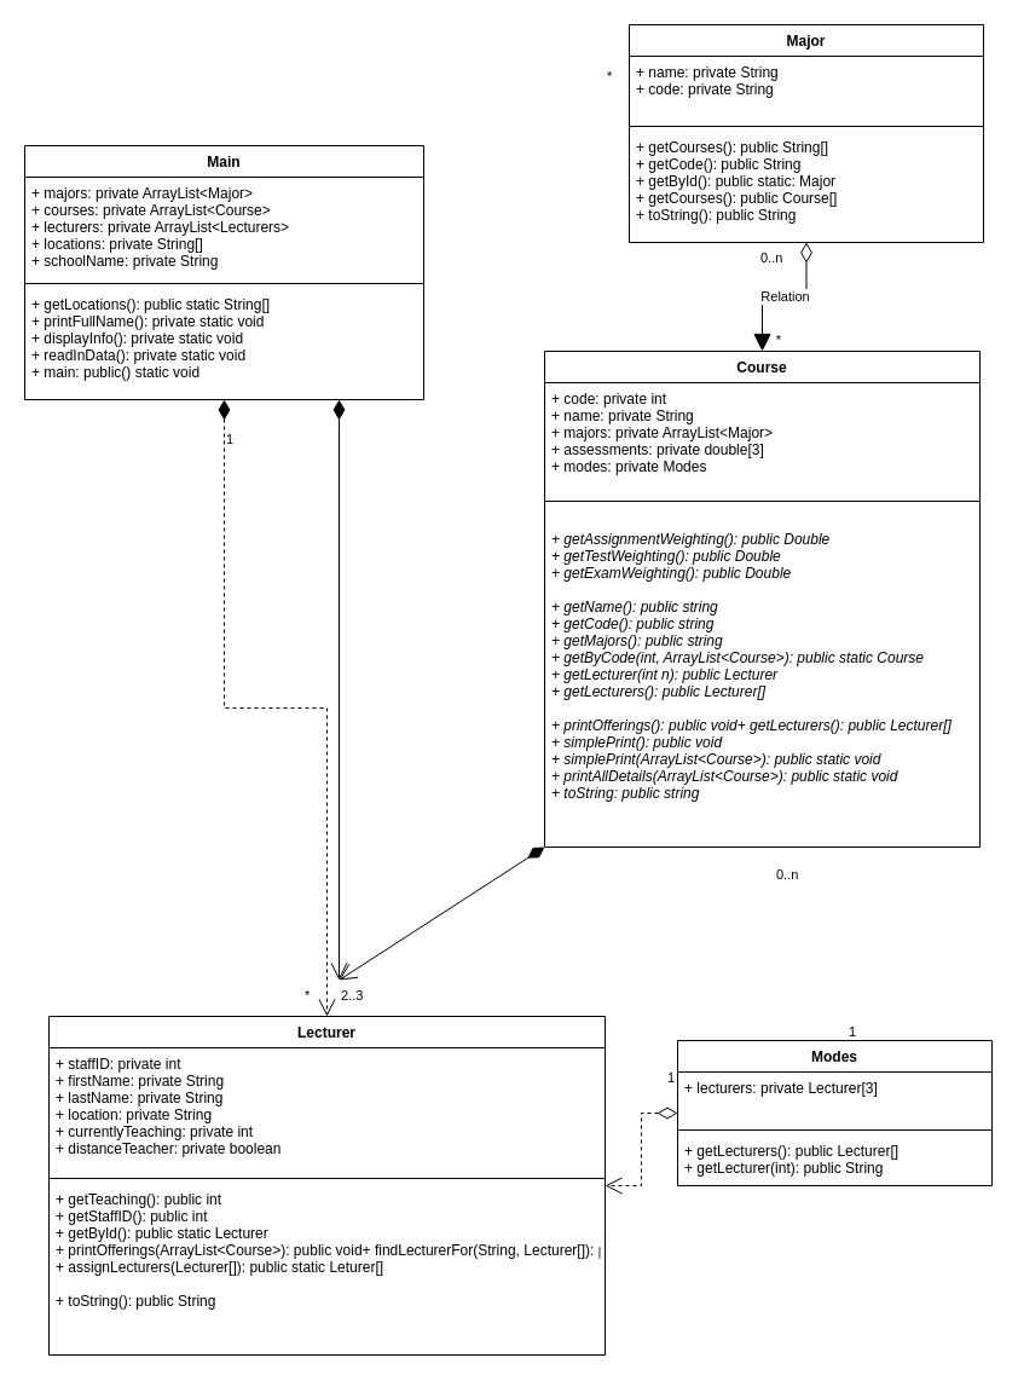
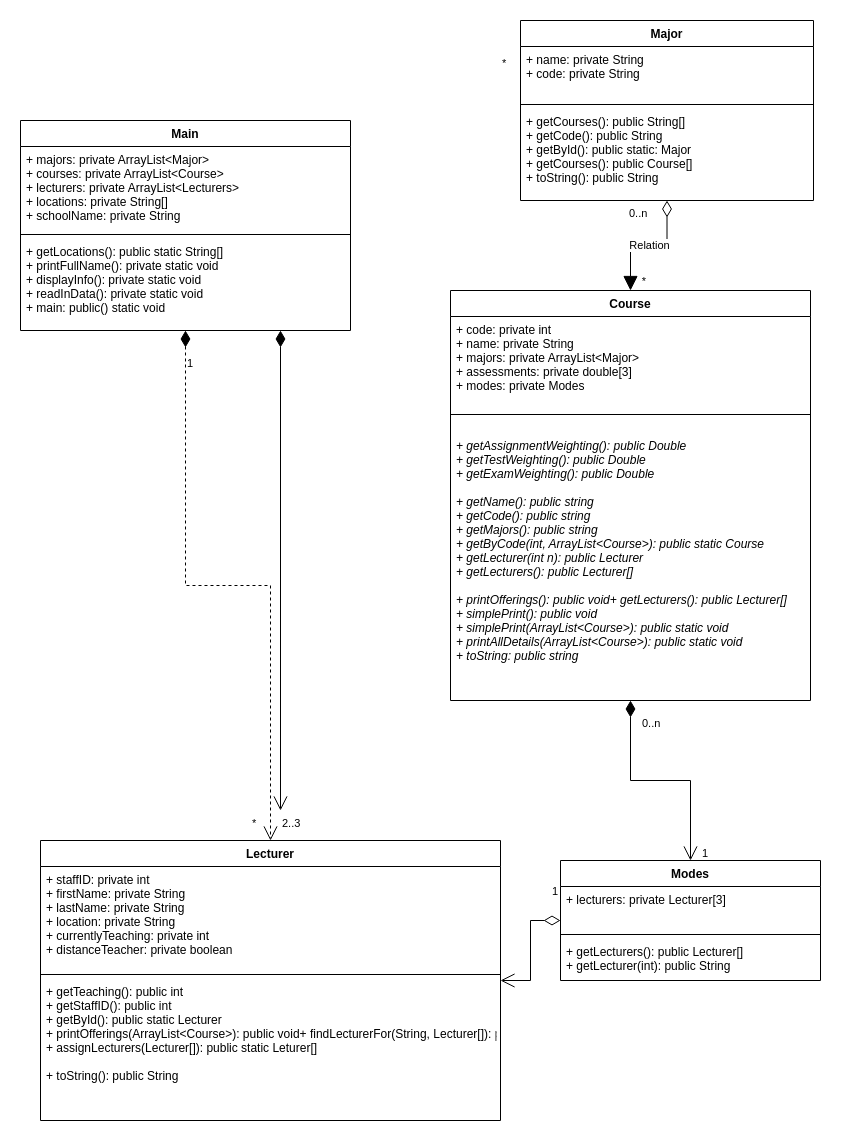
- <mxCell id="22" value="" style="endArrow=open;html=1;endSize=12;startArrow=diamondThin;startSize=14;startFill=1;edgeStyle=orthogonalEdgeStyle;align=left;verticalAlign=bottom;rounded=0;" parent="1" source="6" target="30" edge="1"><mxGeometry x="-1" y="3" relative="1" as="geometry"><mxPoint x="424" y="429" as="sourcePoint" /><mxPoint x="484" y="480" as="targetPoint" /></mxGeometry></mxCell>
+ <mxCell id="22" value="" style="endArrow=open;html=1;endSize=12;startArrow=diamondThin;startSize=14;startFill=1;edgeStyle=orthogonalEdgeStyle;align=left;verticalAlign=bottom;rounded=0;" parent="1" source="6" target="18" edge="1"><mxGeometry x="-1" y="3" relative="1" as="geometry"><mxPoint x="424" y="429" as="sourcePoint" /><mxPoint x="484" y="480" as="targetPoint" /></mxGeometry></mxCell>
- <mxCell id="25" value="1" style="endArrow=open;html=1;endSize=12;startArrow=diamondThin;startSize=14;startFill=0;edgeStyle=orthogonalEdgeStyle;align=left;verticalAlign=bottom;rounded=0;dashed=1;" parent="1" source="18" target="14" edge="1"><mxGeometry x="-0.833" y="-20" relative="1" as="geometry"><mxPoint x="64" y="730" as="sourcePoint" /><mxPoint x="224" y="730" as="targetPoint" /><mxPoint as="offset" /></mxGeometry></mxCell>
+ <mxCell id="25" value="1" style="endArrow=open;html=1;endSize=12;startArrow=diamondThin;startSize=14;startFill=0;edgeStyle=orthogonalEdgeStyle;align=left;verticalAlign=bottom;rounded=0;" parent="1" source="18" target="14" edge="1"><mxGeometry x="-0.833" y="-20" relative="1" as="geometry"><mxPoint x="64" y="730" as="sourcePoint" /><mxPoint x="224" y="730" as="targetPoint" /><mxPoint as="offset" /></mxGeometry></mxCell>
